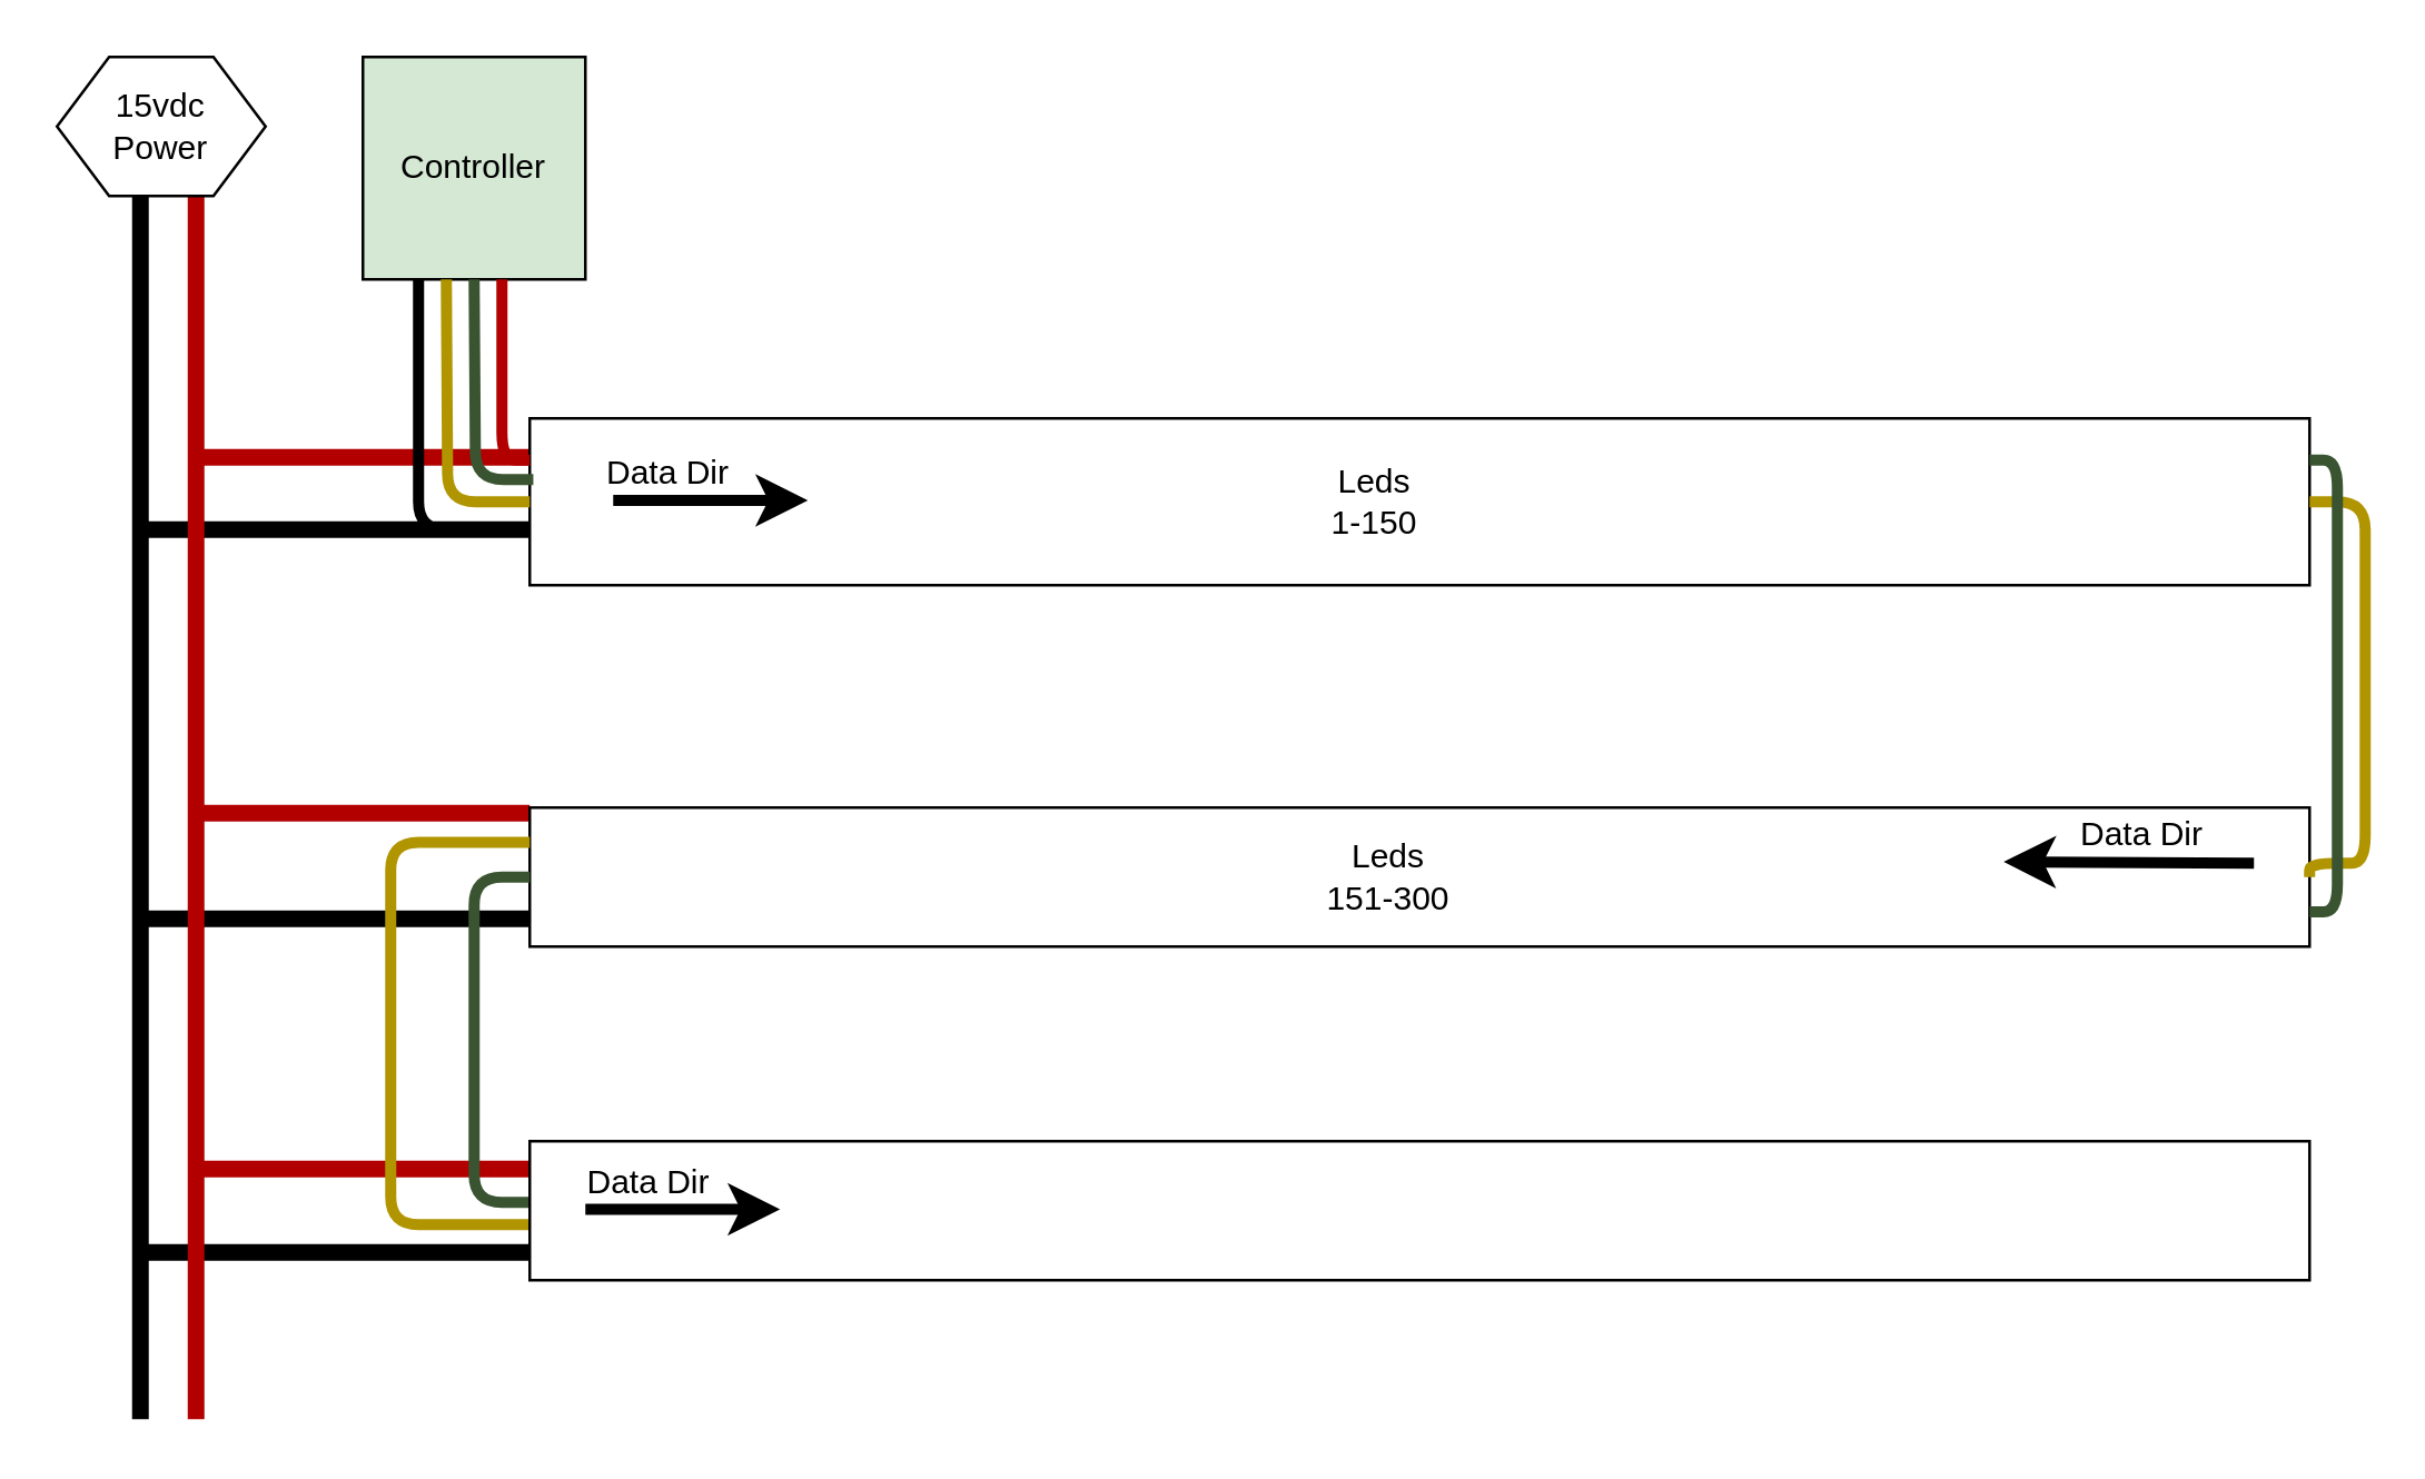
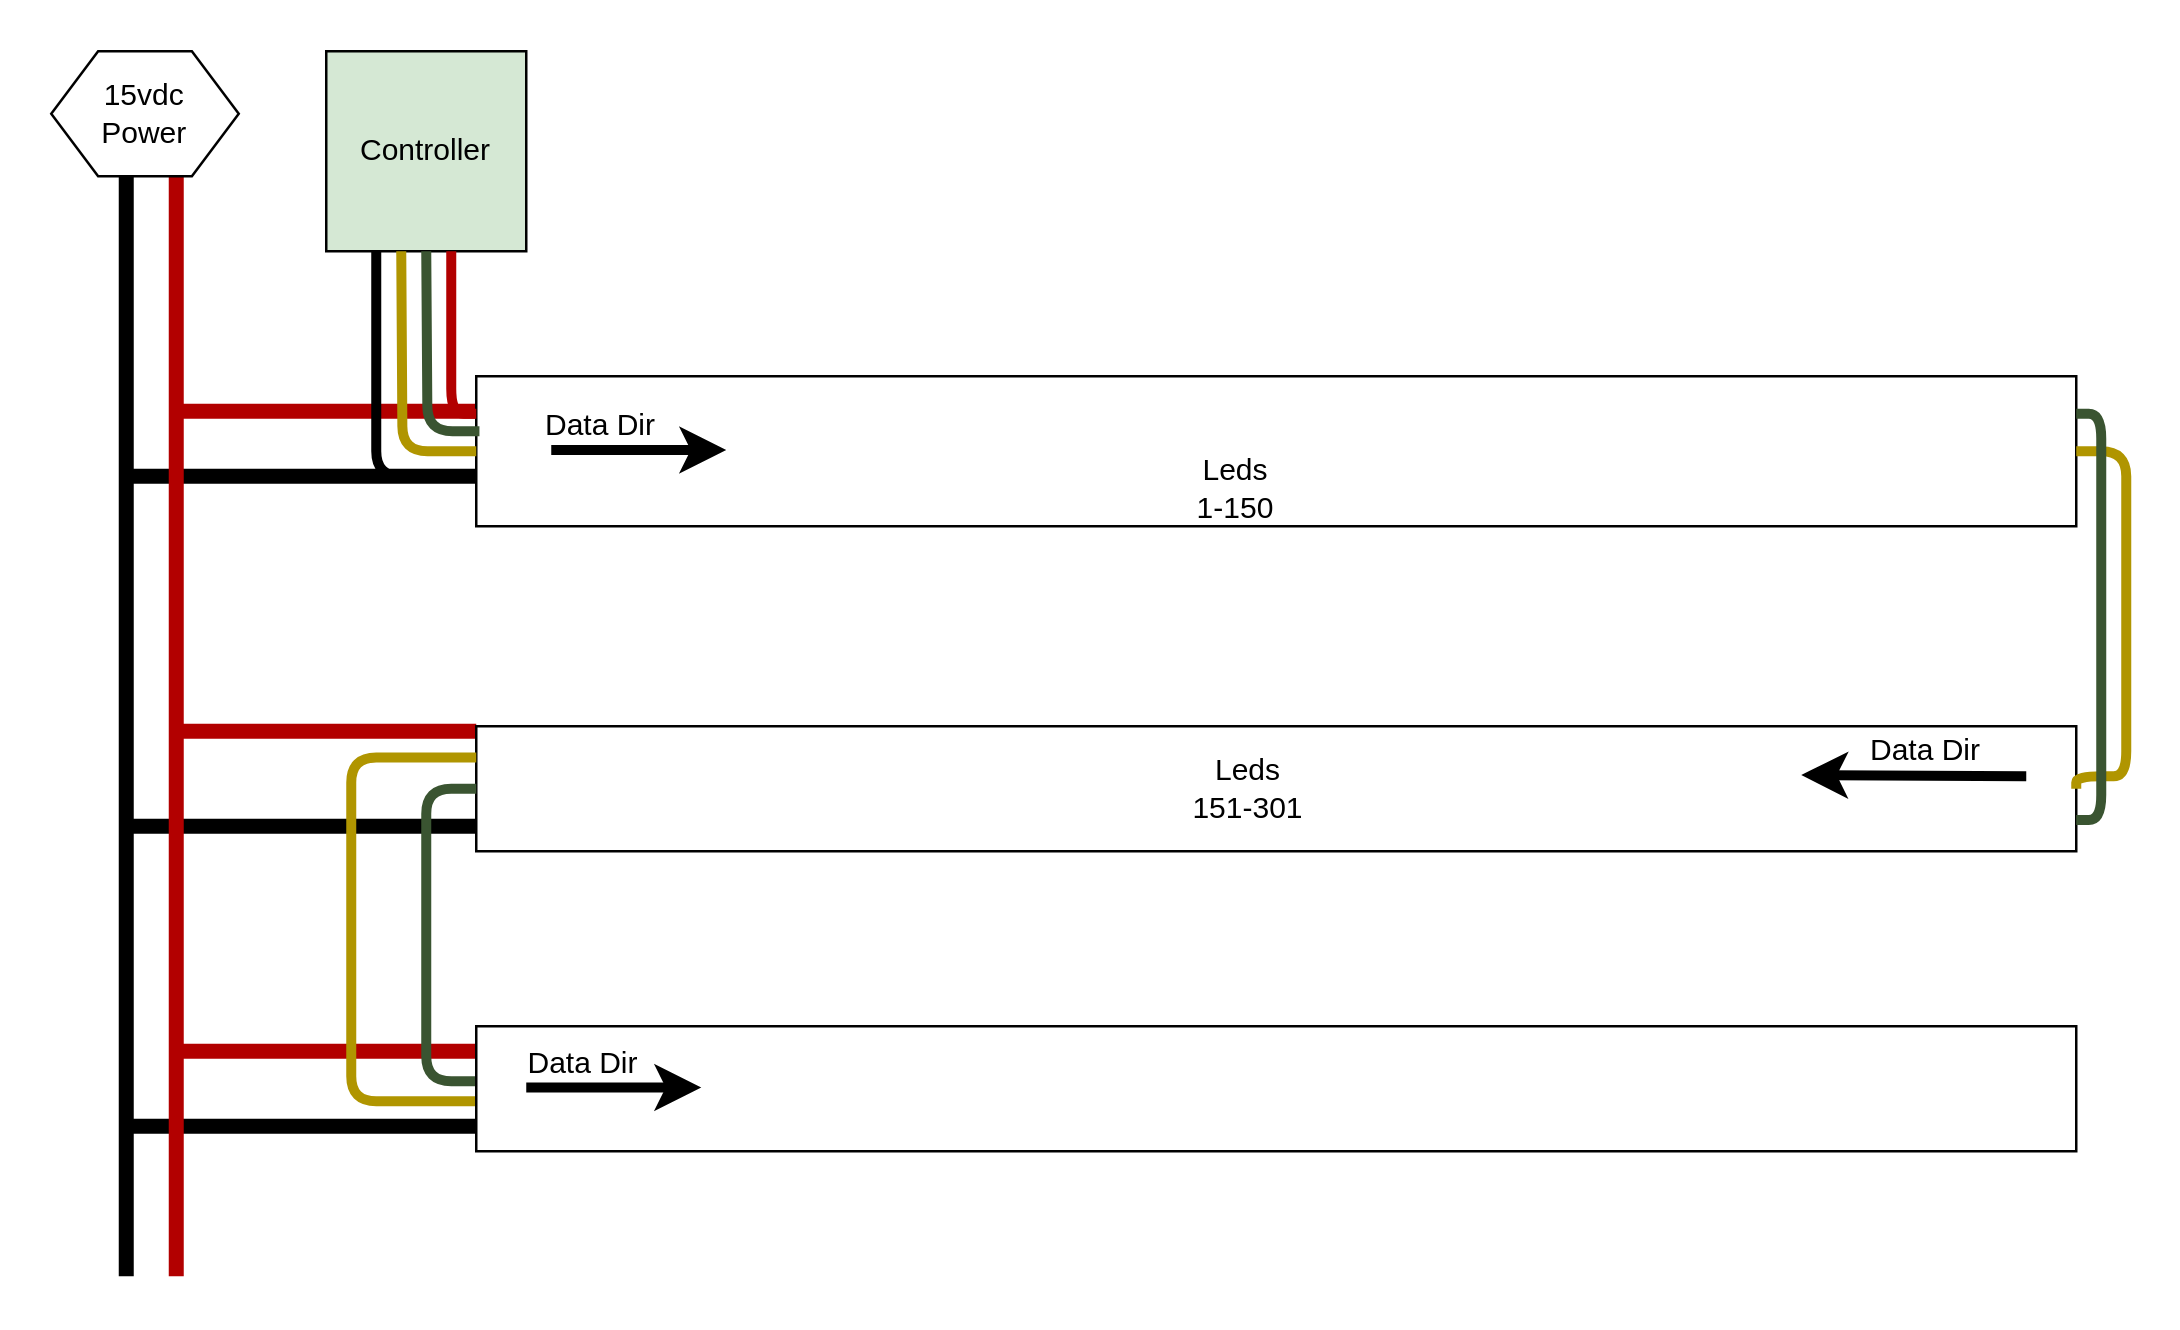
- <mxCell id="30" value="Leds 1-150" style="text;html=1;strokeColor=none;fillColor=none;align=center;verticalAlign=middle;whiteSpace=wrap;rounded=0;" vertex="1" parent="1"><mxGeometry x="474" y="170" width="40" height="20" as="geometry" /></mxCell>
+ <mxCell id="30" value="Leds 1-150" style="text;html=1;strokeColor=none;fillColor=none;align=center;verticalAlign=middle;whiteSpace=wrap;rounded=0;" vertex="1" parent="1"><mxGeometry x="474" y="185" width="40" height="20" as="geometry" /></mxCell>
- <mxCell id="31" value="Leds 151-300" style="text;html=1;strokeColor=none;fillColor=none;align=center;verticalAlign=middle;whiteSpace=wrap;rounded=0;" vertex="1" parent="1"><mxGeometry x="474" y="305" width="50" height="20" as="geometry" /></mxCell>
+ <mxCell id="31" value="Leds 151-301" style="text;html=1;strokeColor=none;fillColor=none;align=center;verticalAlign=middle;whiteSpace=wrap;rounded=0;" vertex="1" parent="1"><mxGeometry x="474" y="305" width="50" height="20" as="geometry" /></mxCell>
